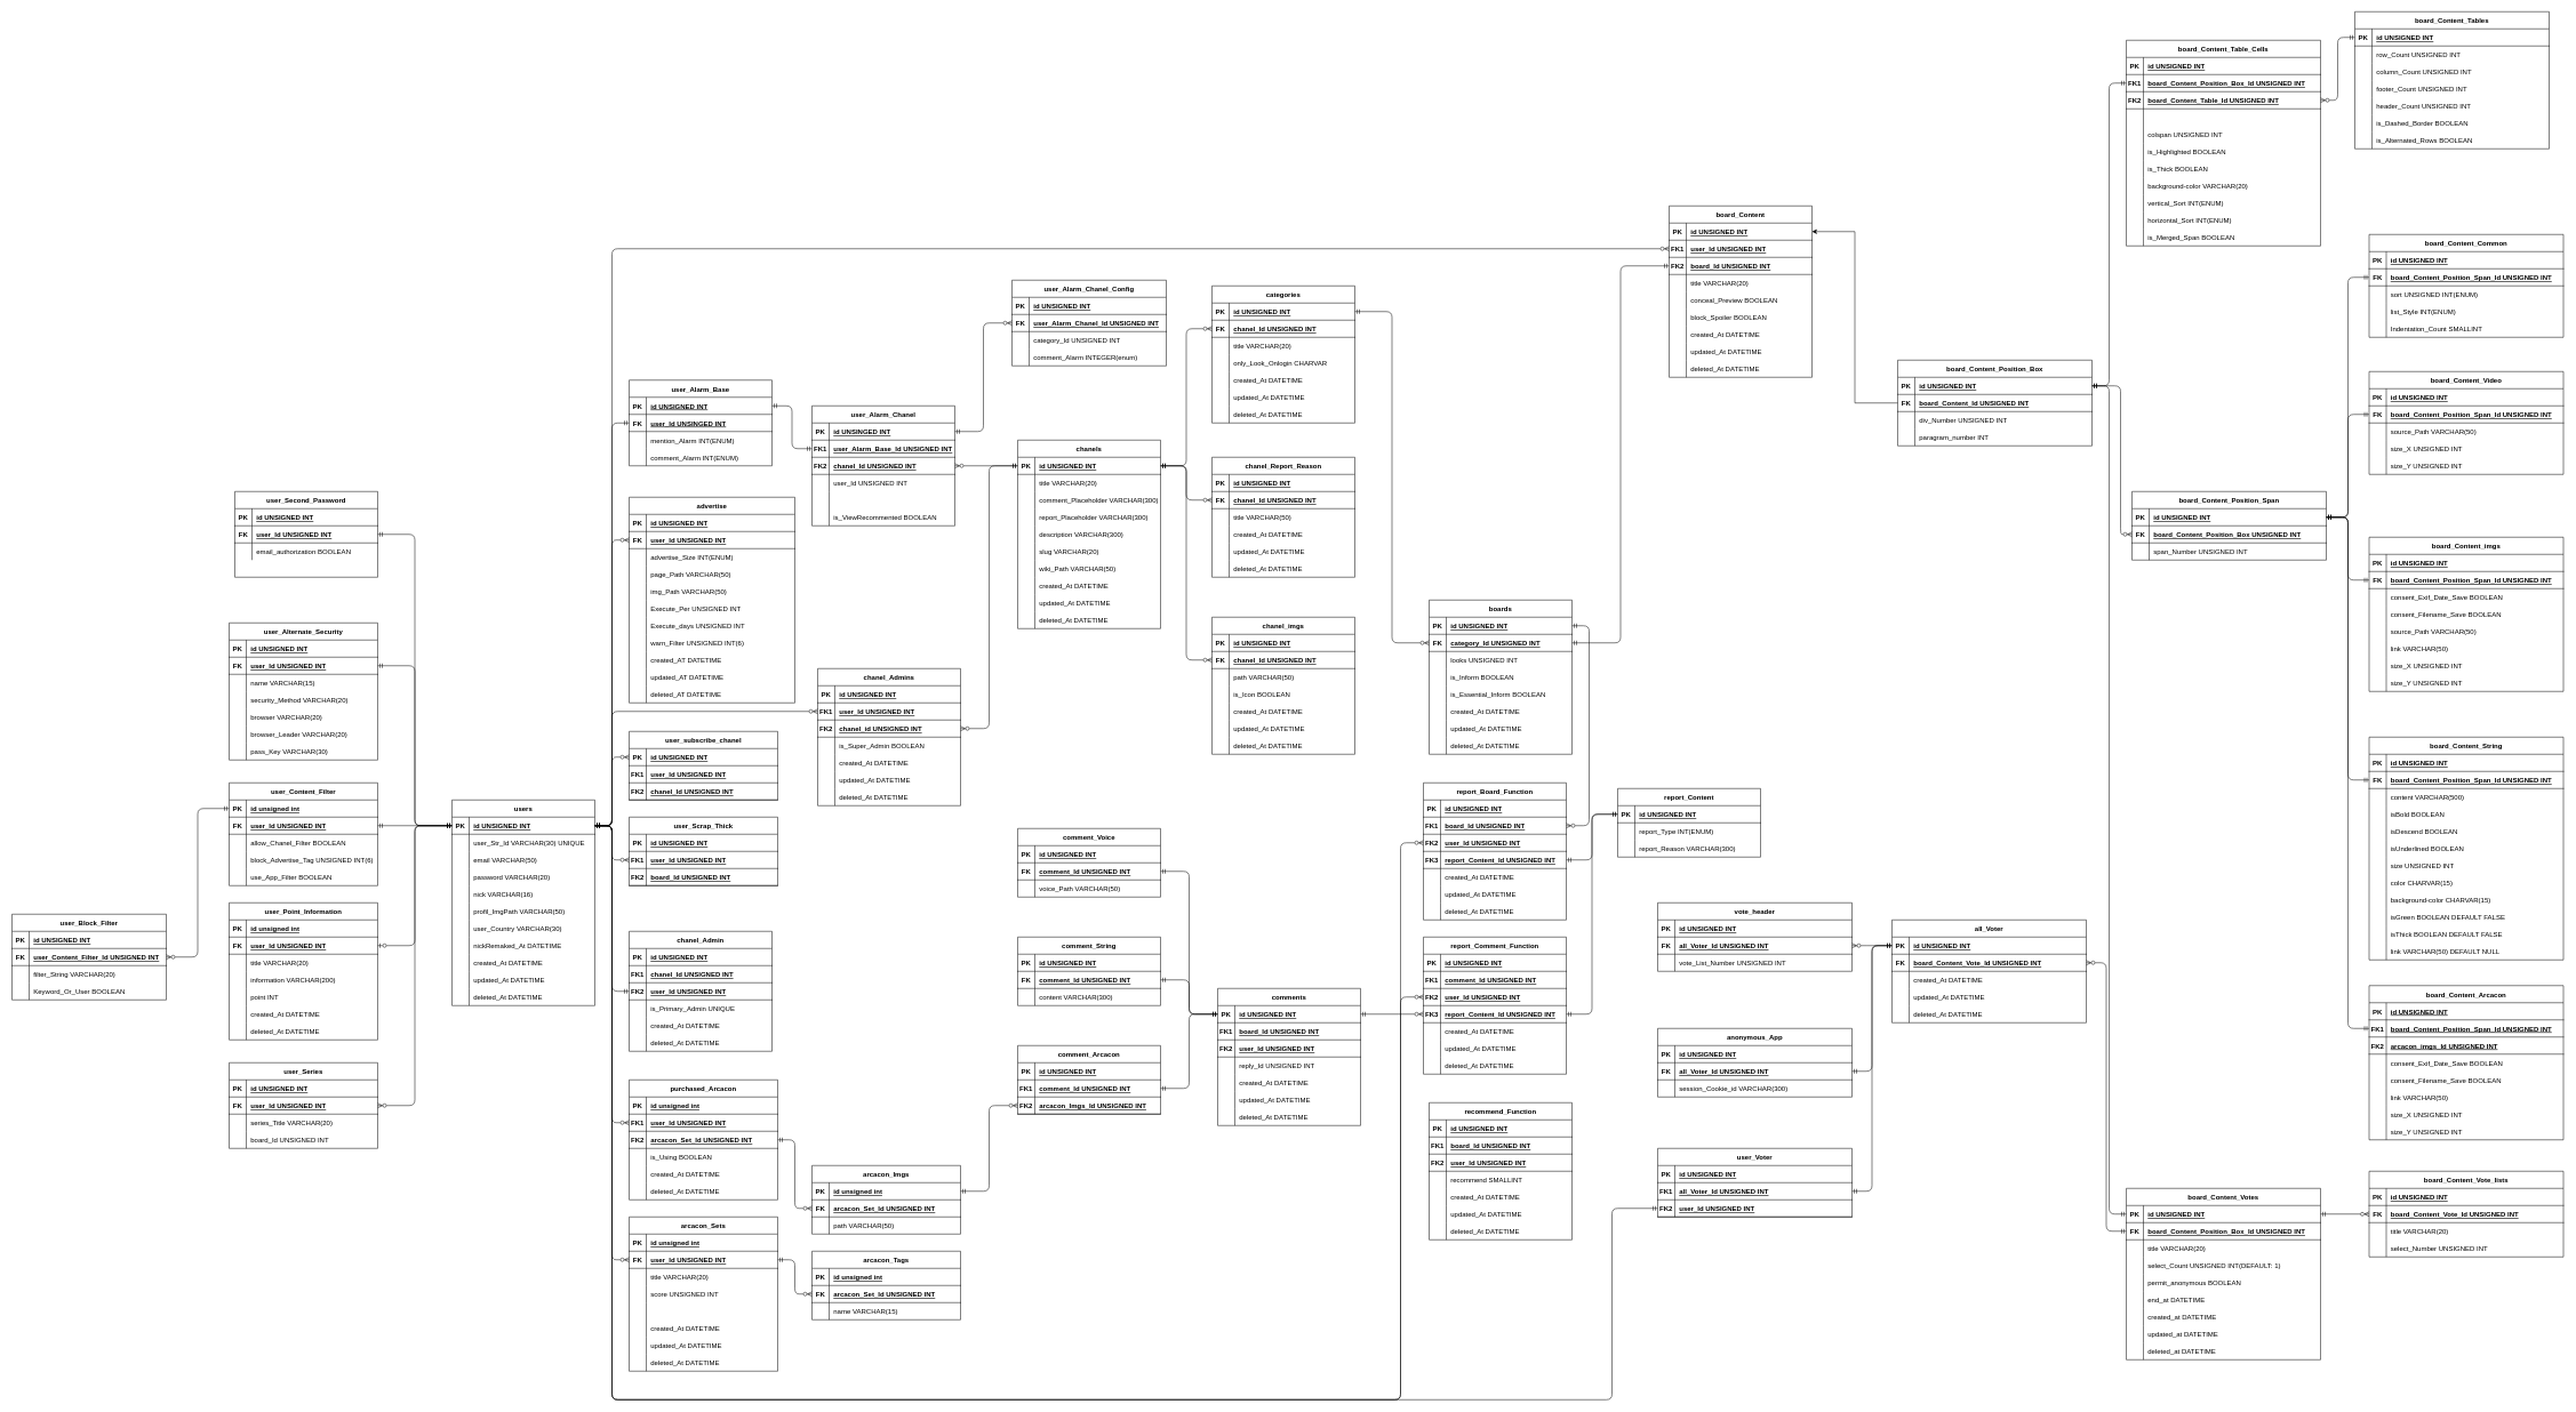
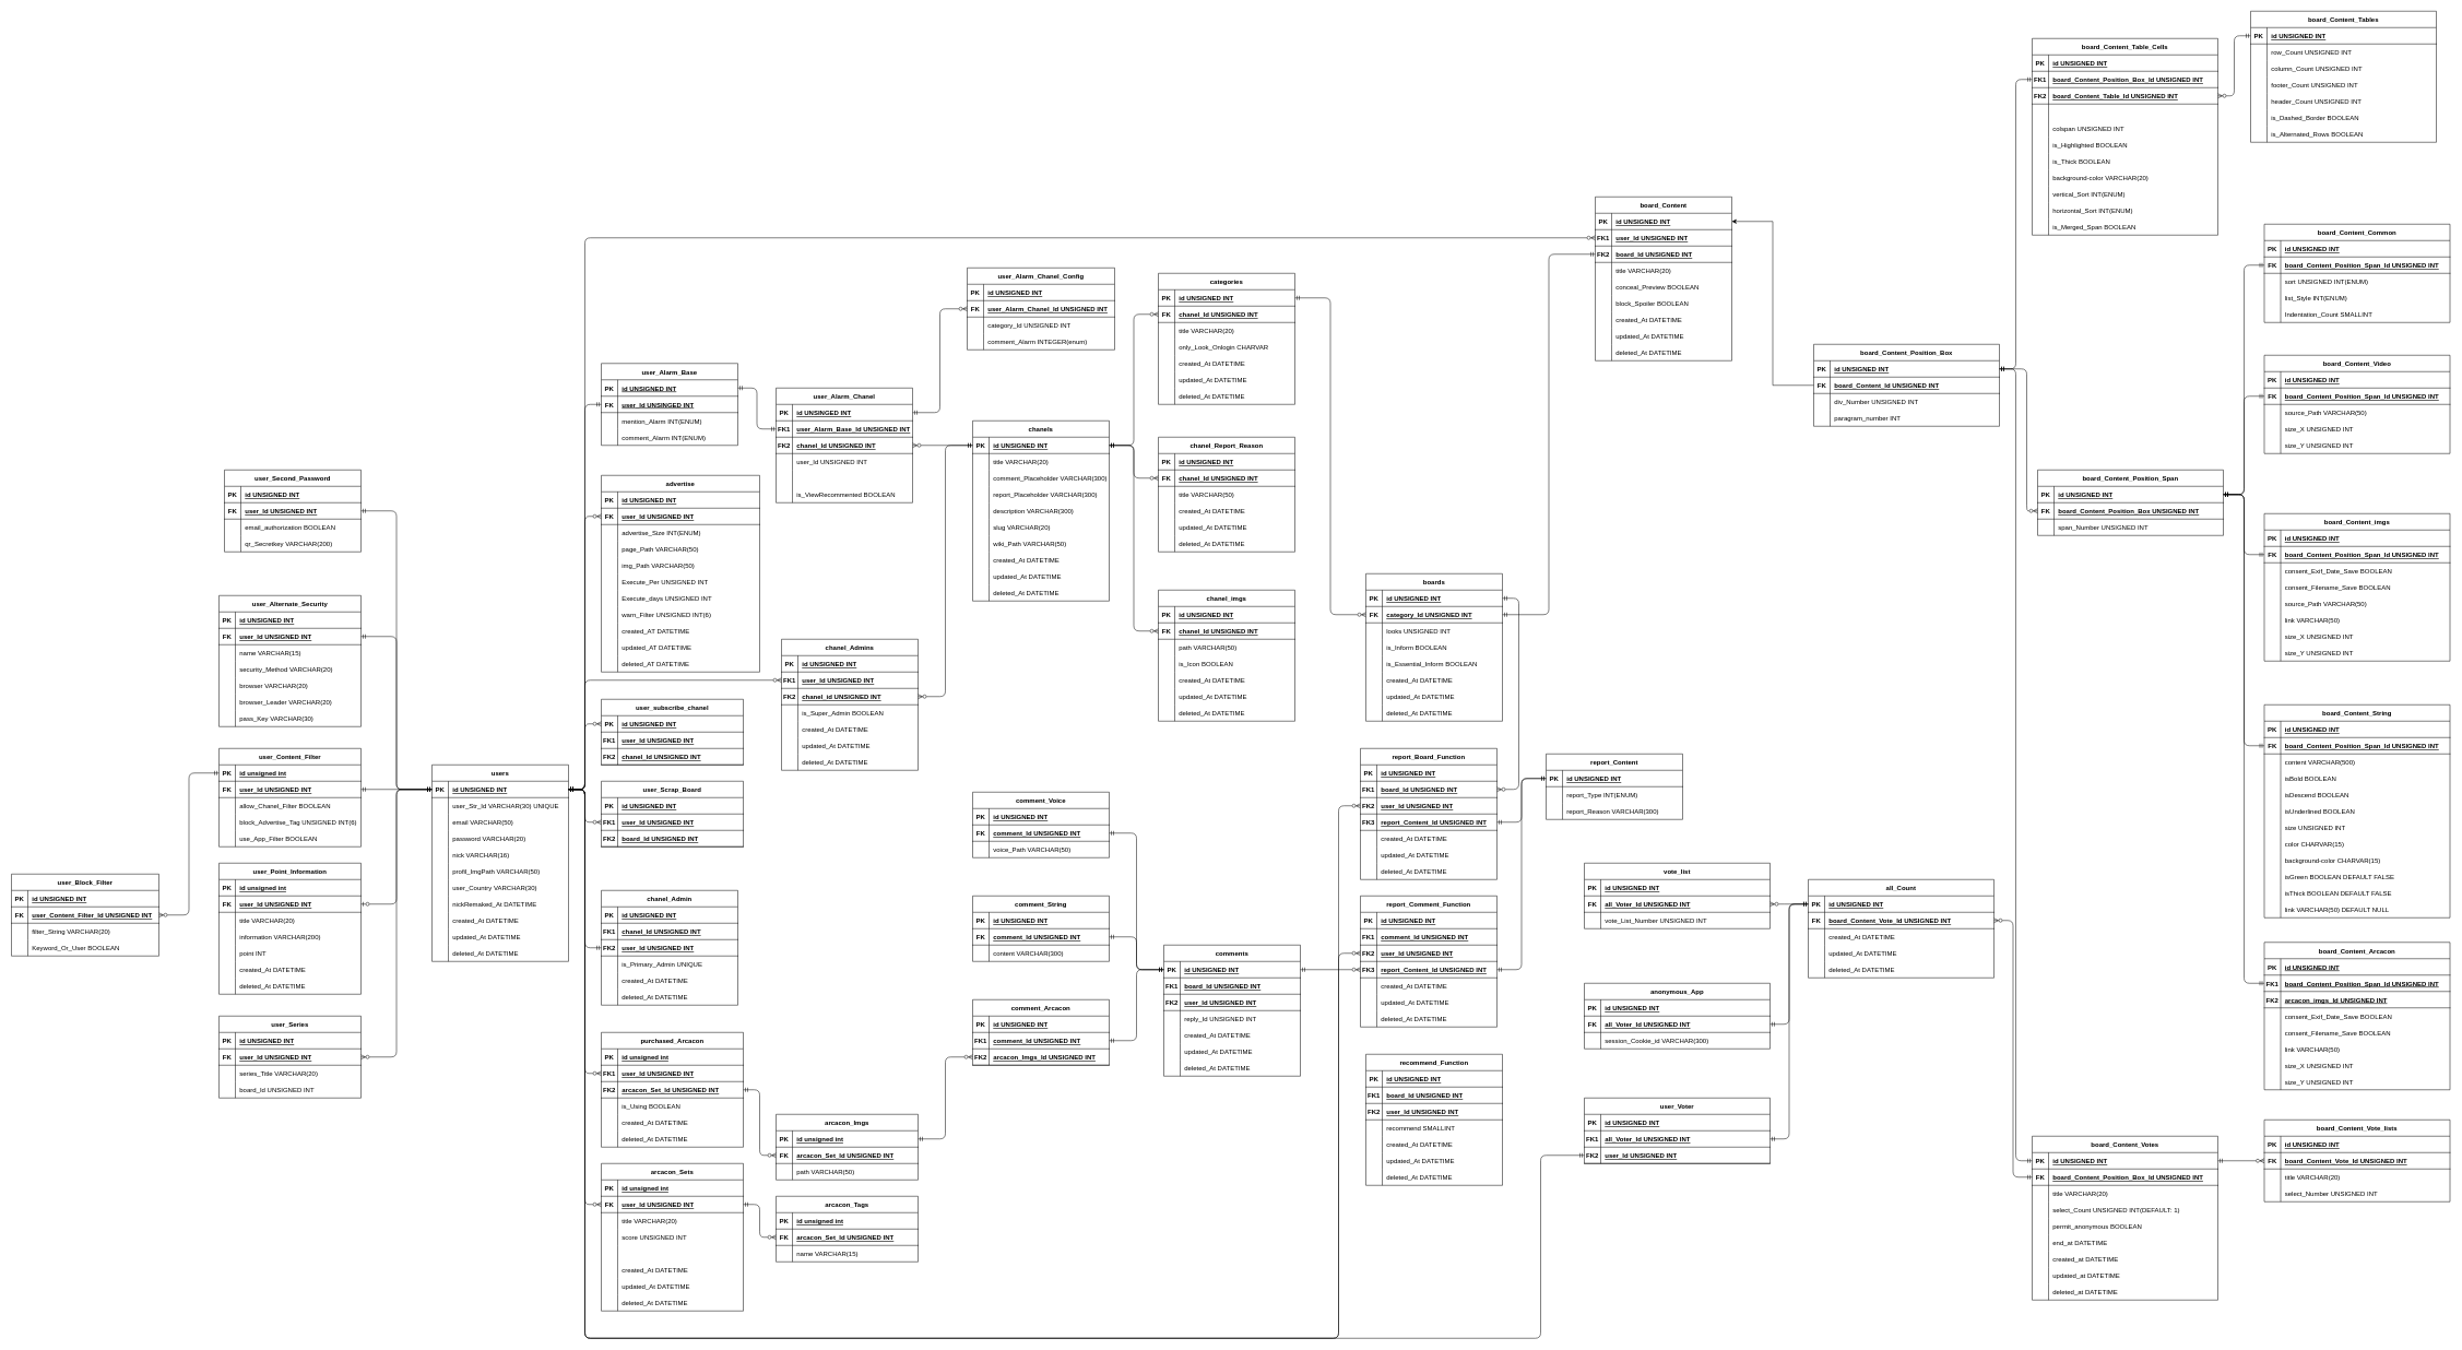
+ <mxCell id="15" value="qr_Secretkey VARCHAR(200)" style="shape=partialRectangle;overflow=hidden;connectable=0;fillColor=none;top=0;left=0;bottom=0;right=0;align=left;spacingLeft=6;" parent="13" vertex="1"><mxGeometry x="30" width="220" height="30" as="geometry"><mxRectangle width="220" height="30" as="alternateBounds" /></mxGeometry></mxCell>
- <mxCell id="168" value="user_Scrap_Thick" style="shape=table;startSize=30;container=1;collapsible=1;childLayout=tableLayout;fixedRows=1;rowLines=0;fontStyle=1;align=center;resizeLast=1;" parent="1" vertex="1"><mxGeometry x="1100" y="1430" width="260" height="120" as="geometry" /></mxCell>
+ <mxCell id="168" value="user_Scrap_Board" style="shape=table;startSize=30;container=1;collapsible=1;childLayout=tableLayout;fixedRows=1;rowLines=0;fontStyle=1;align=center;resizeLast=1;" parent="1" vertex="1"><mxGeometry x="1100" y="1430" width="260" height="120" as="geometry" /></mxCell>
- <mxCell id="887" value="vote_header" style="shape=table;startSize=30;container=1;collapsible=1;childLayout=tableLayout;fixedRows=1;rowLines=0;fontStyle=1;align=center;resizeLast=1;fillColor=default;fillStyle=auto;" parent="1" vertex="1"><mxGeometry x="2900" y="1580" width="340" height="120" as="geometry" /></mxCell>
+ <mxCell id="887" value="vote_list" style="shape=table;startSize=30;container=1;collapsible=1;childLayout=tableLayout;fixedRows=1;rowLines=0;fontStyle=1;align=center;resizeLast=1;fillColor=default;fillStyle=auto;" parent="1" vertex="1"><mxGeometry x="2900" y="1580" width="340" height="120" as="geometry" /></mxCell>
- <mxCell id="861" value="all_Voter" style="shape=table;startSize=30;container=1;collapsible=1;childLayout=tableLayout;fixedRows=1;rowLines=0;fontStyle=1;align=center;resizeLast=1;" parent="1" vertex="1"><mxGeometry x="3310" y="1610" width="340" height="180" as="geometry" /></mxCell>
+ <mxCell id="861" value="all_Count" style="shape=table;startSize=30;container=1;collapsible=1;childLayout=tableLayout;fixedRows=1;rowLines=0;fontStyle=1;align=center;resizeLast=1;" parent="1" vertex="1"><mxGeometry x="3310" y="1610" width="340" height="180" as="geometry" /></mxCell>
